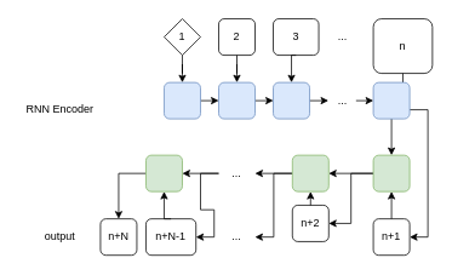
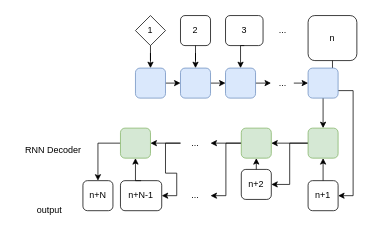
- <mxCell id="28" value="RNN Encoder" style="text;html=1;align=center;verticalAlign=middle;resizable=0;points=[];autosize=1;" parent="1" vertex="1"><mxGeometry x="20" y="110" width="90" height="20" as="geometry" /></mxCell>
+ <mxCell id="43" value="RNN Decoder" style="text;html=1;align=center;verticalAlign=middle;resizable=0;points=[];autosize=1;" vertex="1" parent="1"><mxGeometry x="25" y="190" width="90" height="20" as="geometry" /></mxCell>
- <mxCell id="27" value="output" style="text;html=1;align=center;verticalAlign=middle;resizable=0;points=[];autosize=1;" parent="1" vertex="1"><mxGeometry x="40" y="250" width="50" height="20" as="geometry" /></mxCell>
+ <mxCell id="27" value="output" style="text;html=1;align=center;verticalAlign=middle;resizable=0;points=[];autosize=1;" parent="1" vertex="1"><mxGeometry x="40" y="270" width="50" height="20" as="geometry" /></mxCell>
